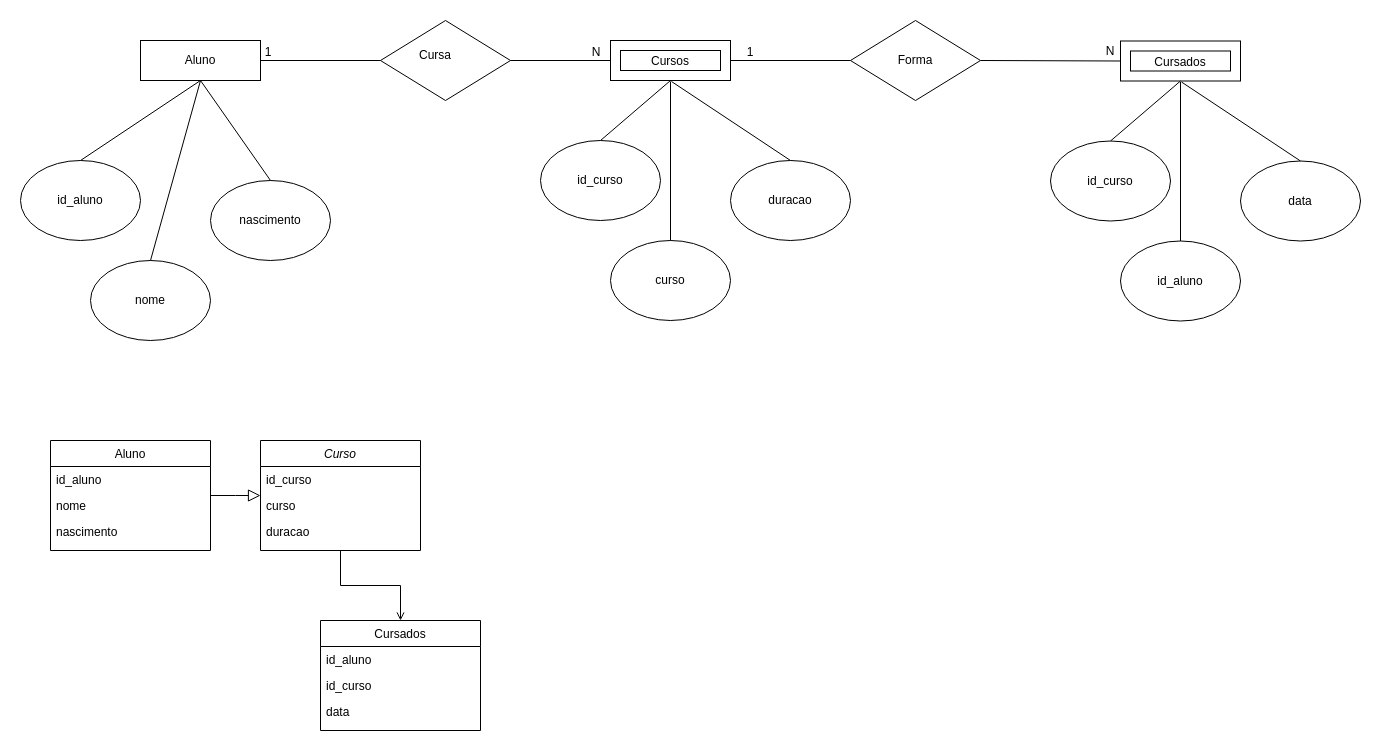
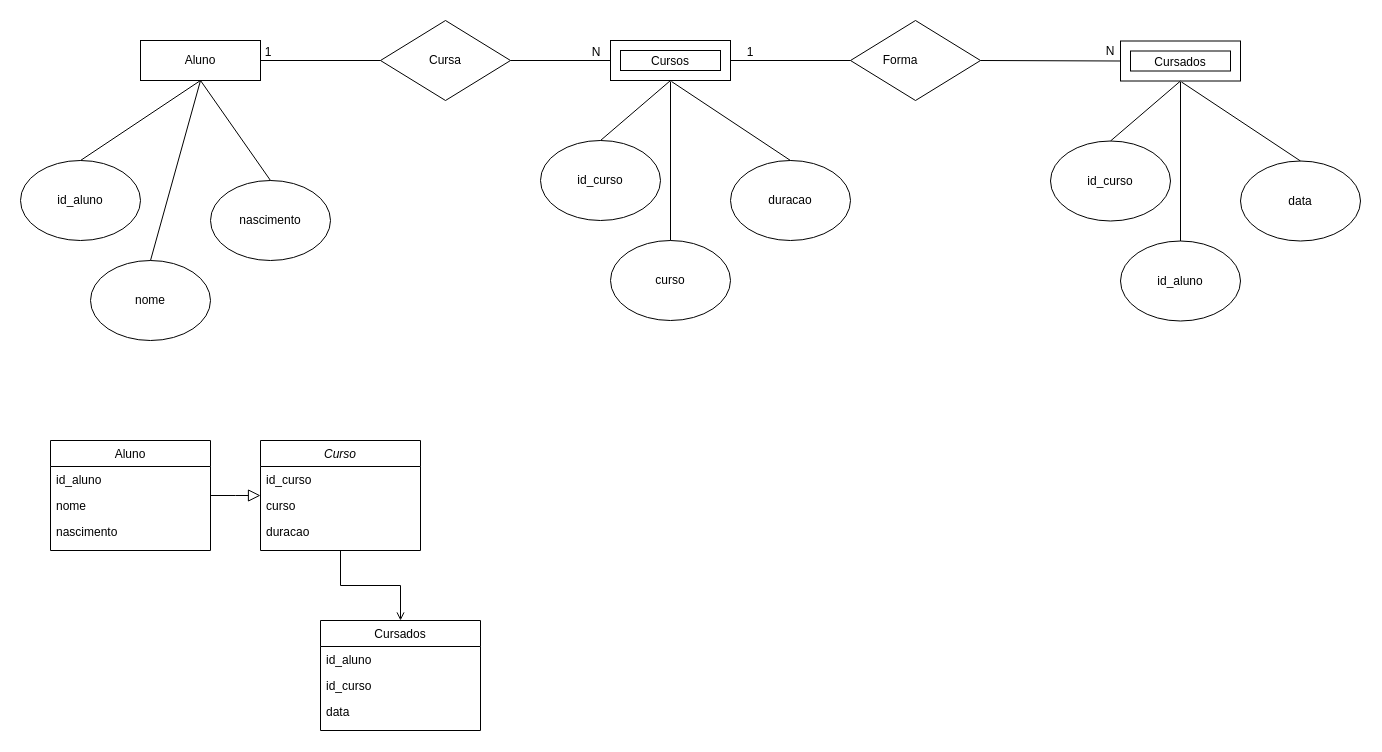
- <mxCell id="21" value="Cursa" style="text;html=1;strokeColor=none;fillColor=none;align=center;verticalAlign=middle;whiteSpace=wrap;rounded=0;" vertex="1" parent="1"><mxGeometry x="405" y="40" width="60" height="30" as="geometry" /></mxCell>
+ <mxCell id="21" value="Cursa" style="text;html=1;strokeColor=none;fillColor=none;align=center;verticalAlign=middle;whiteSpace=wrap;rounded=0;" vertex="1" parent="1"><mxGeometry x="415" y="45" width="60" height="30" as="geometry" /></mxCell>
- <mxCell id="46" value="Forma" style="text;html=1;strokeColor=none;fillColor=none;align=center;verticalAlign=middle;whiteSpace=wrap;rounded=0;" vertex="1" parent="1"><mxGeometry x="885" y="45" width="60" height="30" as="geometry" /></mxCell>
+ <mxCell id="46" value="Forma" style="text;html=1;strokeColor=none;fillColor=none;align=center;verticalAlign=middle;whiteSpace=wrap;rounded=0;" vertex="1" parent="1"><mxGeometry x="870" y="45" width="60" height="30" as="geometry" /></mxCell>
